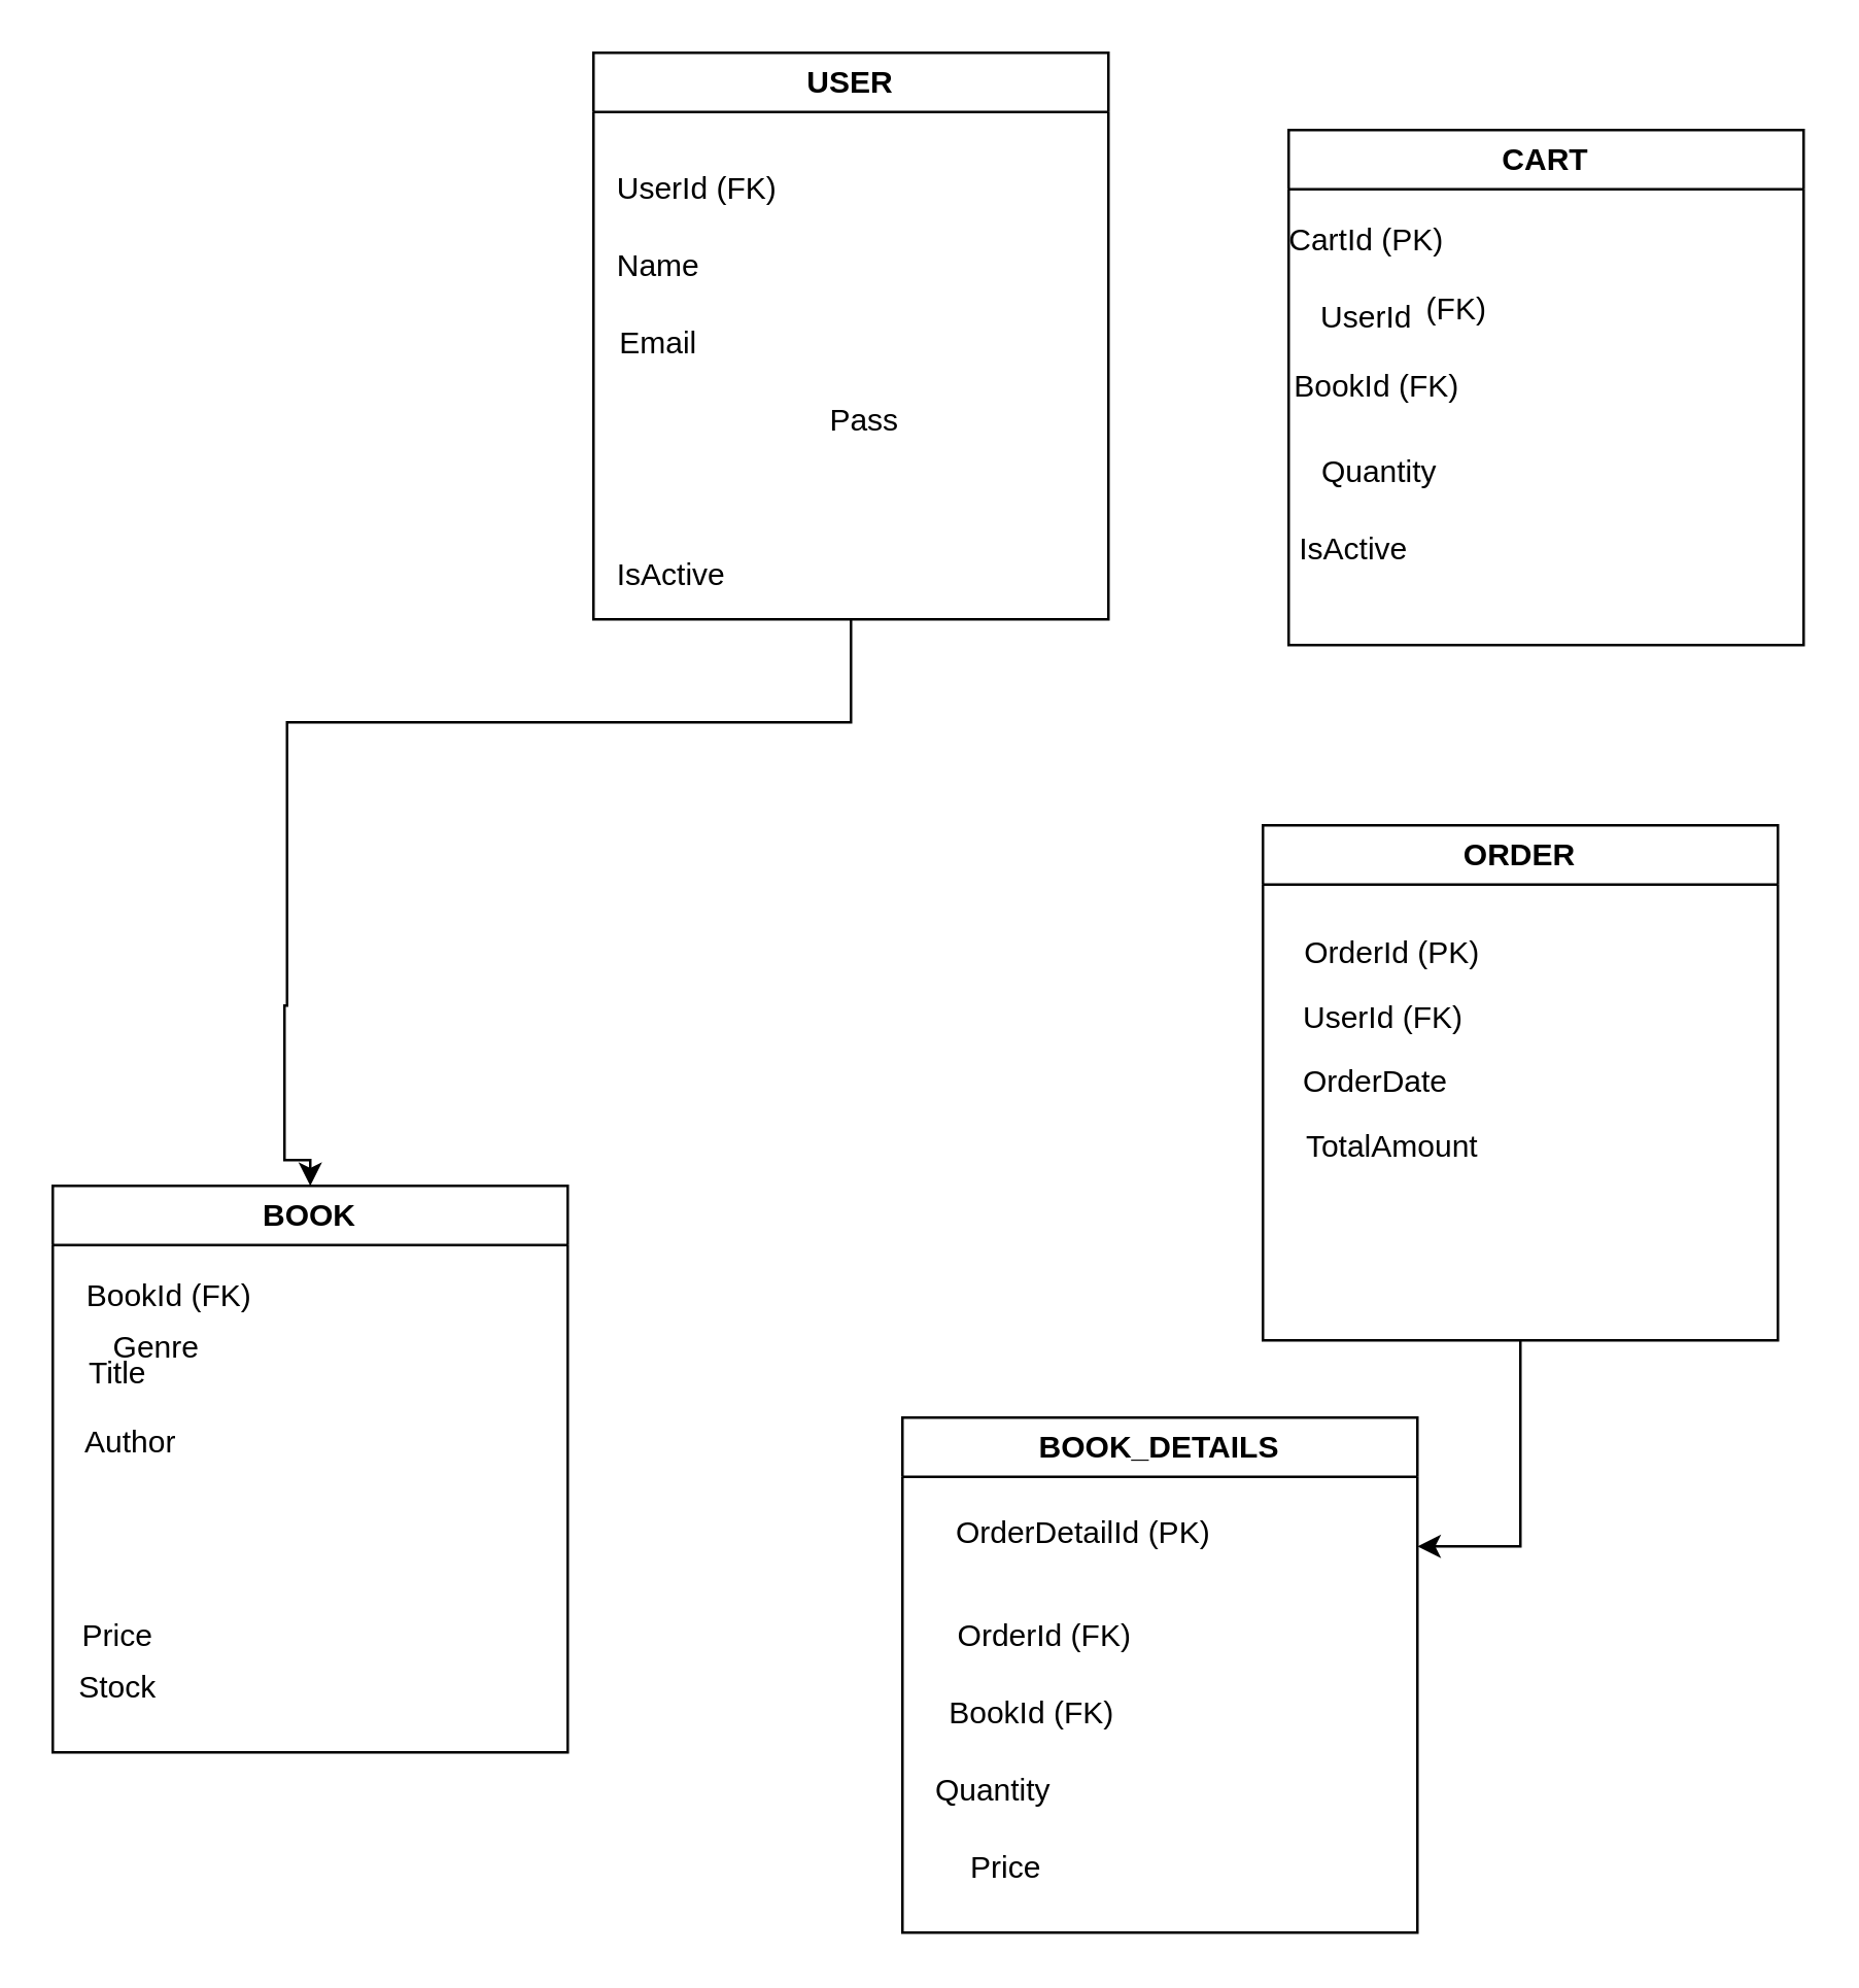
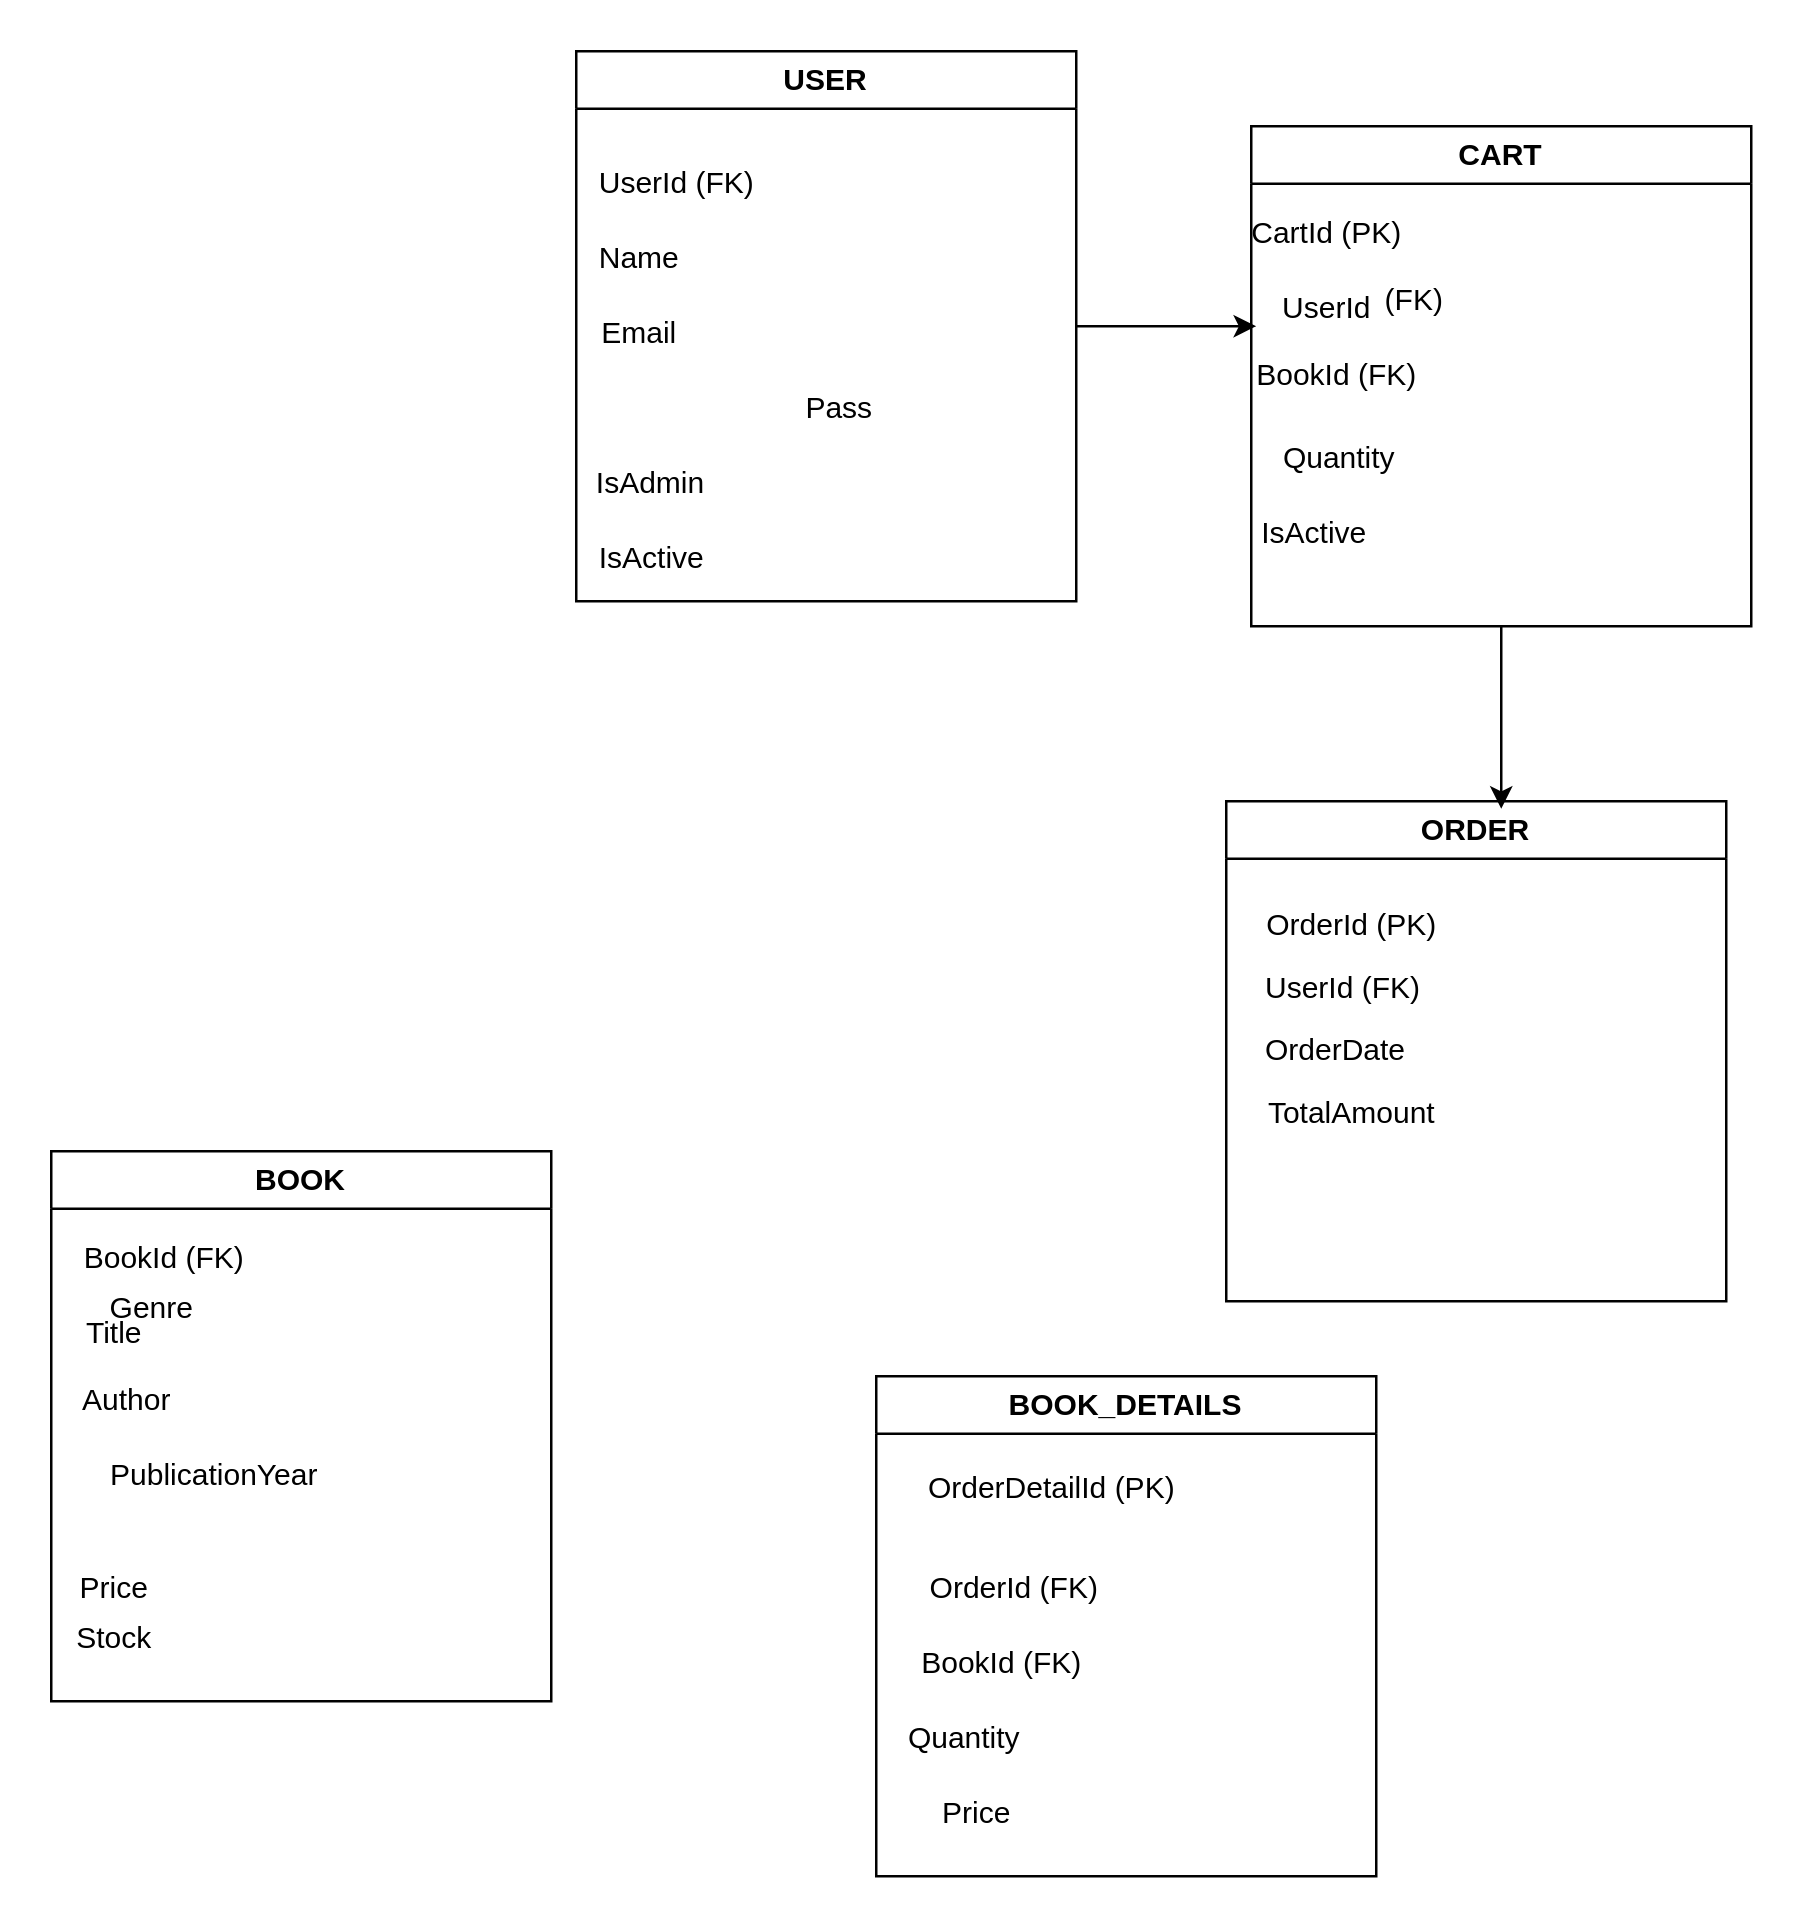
+ <mxCell id="37" style="edgeStyle=orthogonalEdgeStyle;rounded=0;orthogonalLoop=1;jettySize=auto;html=1;entryX=0.033;entryY=0.733;entryDx=0;entryDy=0;entryPerimeter=0;" edge="1" parent="1" source="2" target="19"><mxGeometry relative="1" as="geometry" /></mxCell>
+ <mxCell id="7" value="IsAdmin" style="text;html=1;align=center;verticalAlign=middle;whiteSpace=wrap;rounded=0;" vertex="1" parent="2"><mxGeometry x="10" y="158" width="40" height="30" as="geometry" /></mxCell>
- <mxCell id="24" value="" style="edgeStyle=orthogonalEdgeStyle;rounded=0;orthogonalLoop=1;jettySize=auto;html=1;entryX=0.5;entryY=0;entryDx=0;entryDy=0;" edge="1" parent="1" source="2" target="9"><mxGeometry relative="1" as="geometry"><mxPoint x="110" y="250" as="targetPoint" /><mxPoint x="330" y="240" as="sourcePoint" /><Array as="points"><mxPoint x="330" y="280" /><mxPoint x="111" y="280" /><mxPoint x="111" y="390" /><mxPoint x="110" y="390" /><mxPoint x="110" y="450" /><mxPoint x="120" y="450" /></Array></mxGeometry></mxCell>
+ <mxCell id="38" style="edgeStyle=orthogonalEdgeStyle;rounded=0;orthogonalLoop=1;jettySize=auto;html=1;entryX=0.55;entryY=0.015;entryDx=0;entryDy=0;entryPerimeter=0;" edge="1" parent="1" source="17" target="26"><mxGeometry relative="1" as="geometry" /></mxCell>
- <mxCell id="25" style="edgeStyle=orthogonalEdgeStyle;rounded=0;orthogonalLoop=1;jettySize=auto;html=1;entryX=1;entryY=0.25;entryDx=0;entryDy=0;" edge="1" parent="1" source="26" target="31"><mxGeometry relative="1" as="geometry" /></mxCell>
+ <mxCell id="13" value="PublicationYear" style="text;html=1;align=center;verticalAlign=middle;resizable=0;points=[];autosize=1;strokeColor=none;fillColor=none;" vertex="1" parent="9"><mxGeometry x="10" y="115" width="110" height="30" as="geometry" /></mxCell>
